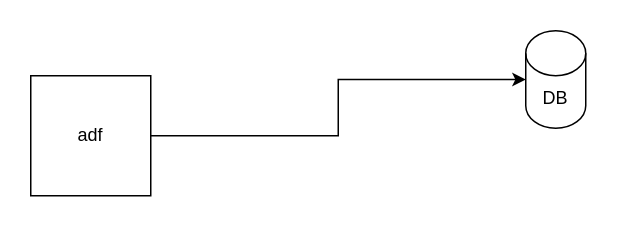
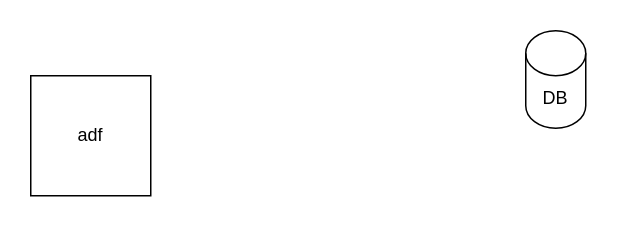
- <mxCell id="4" style="edgeStyle=orthogonalEdgeStyle;rounded=0;orthogonalLoop=1;jettySize=auto;html=1;entryX=0;entryY=0.5;entryDx=0;entryDy=0;entryPerimeter=0;" parent="1" source="2" target="3" edge="1"><mxGeometry relative="1" as="geometry" /></mxCell>
